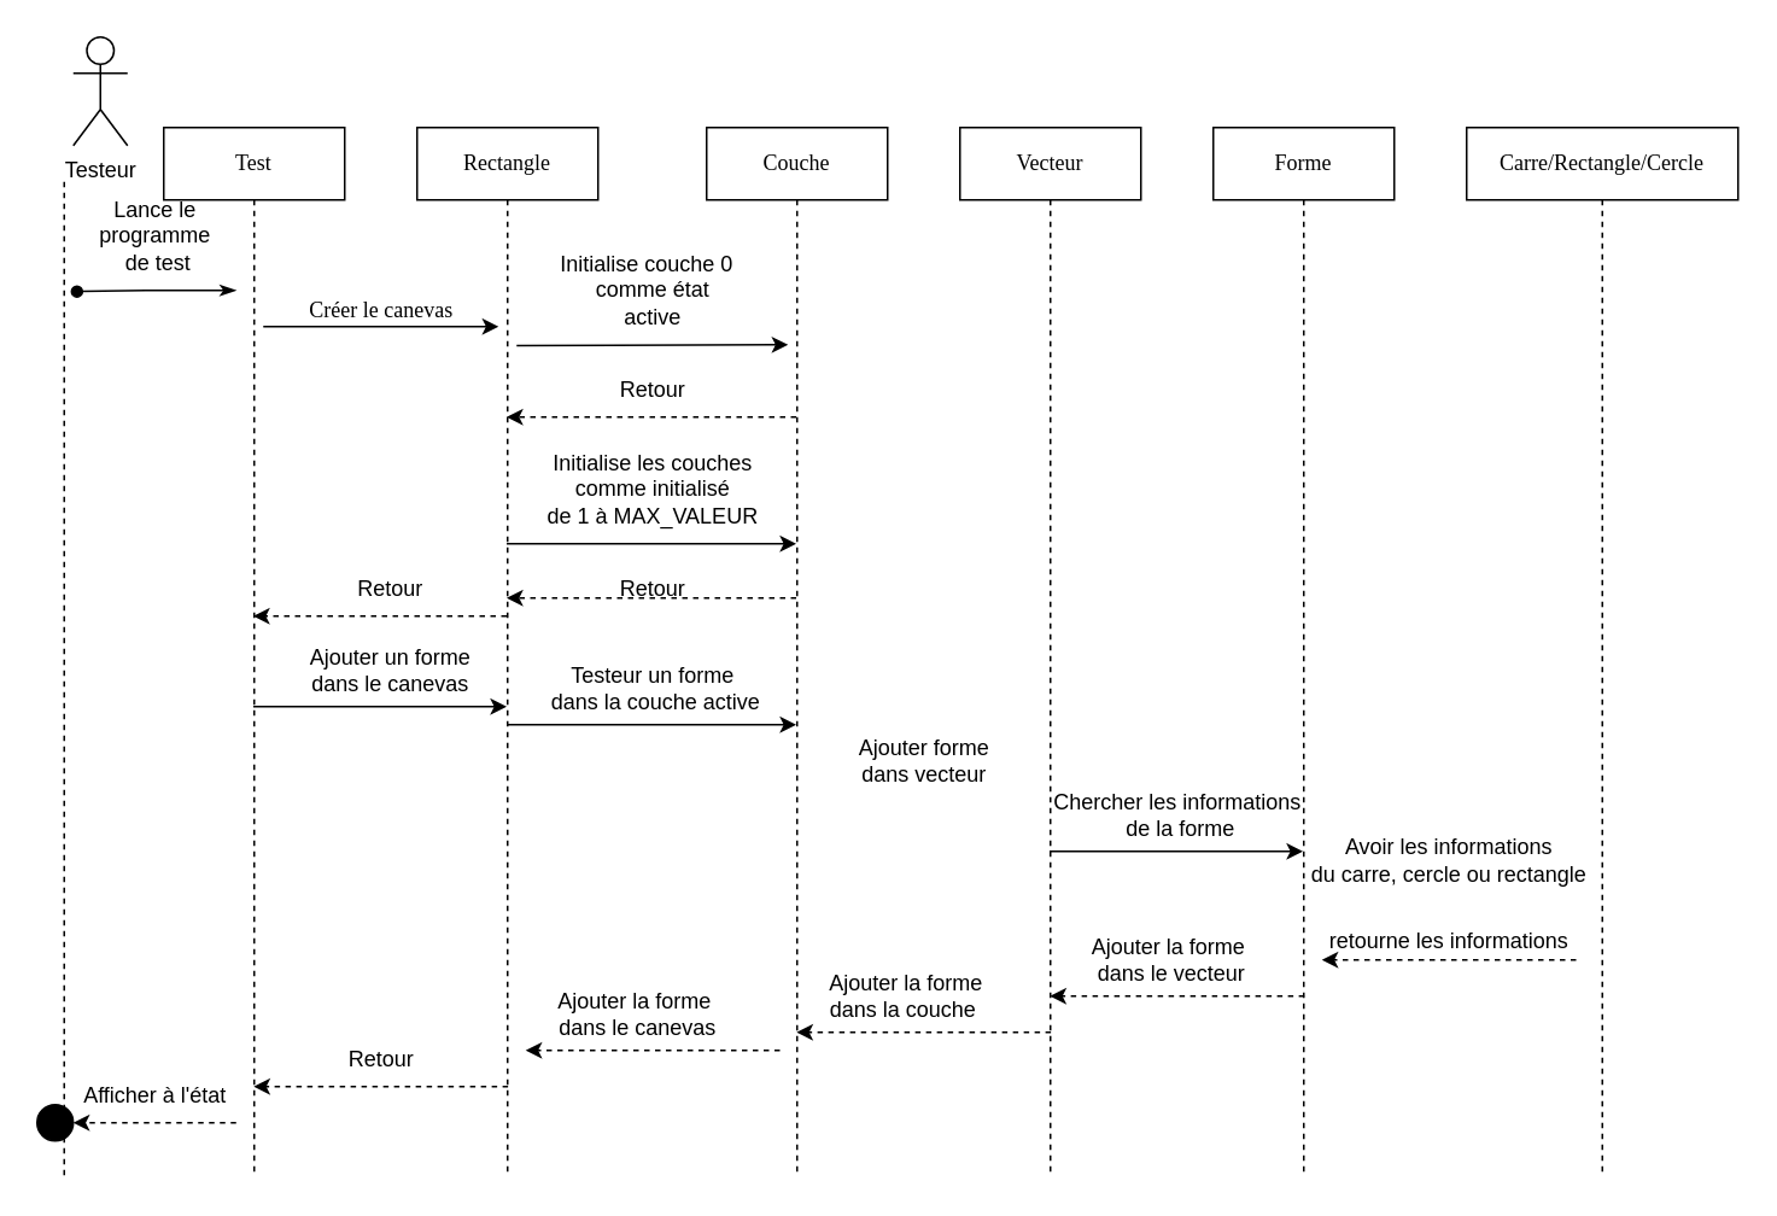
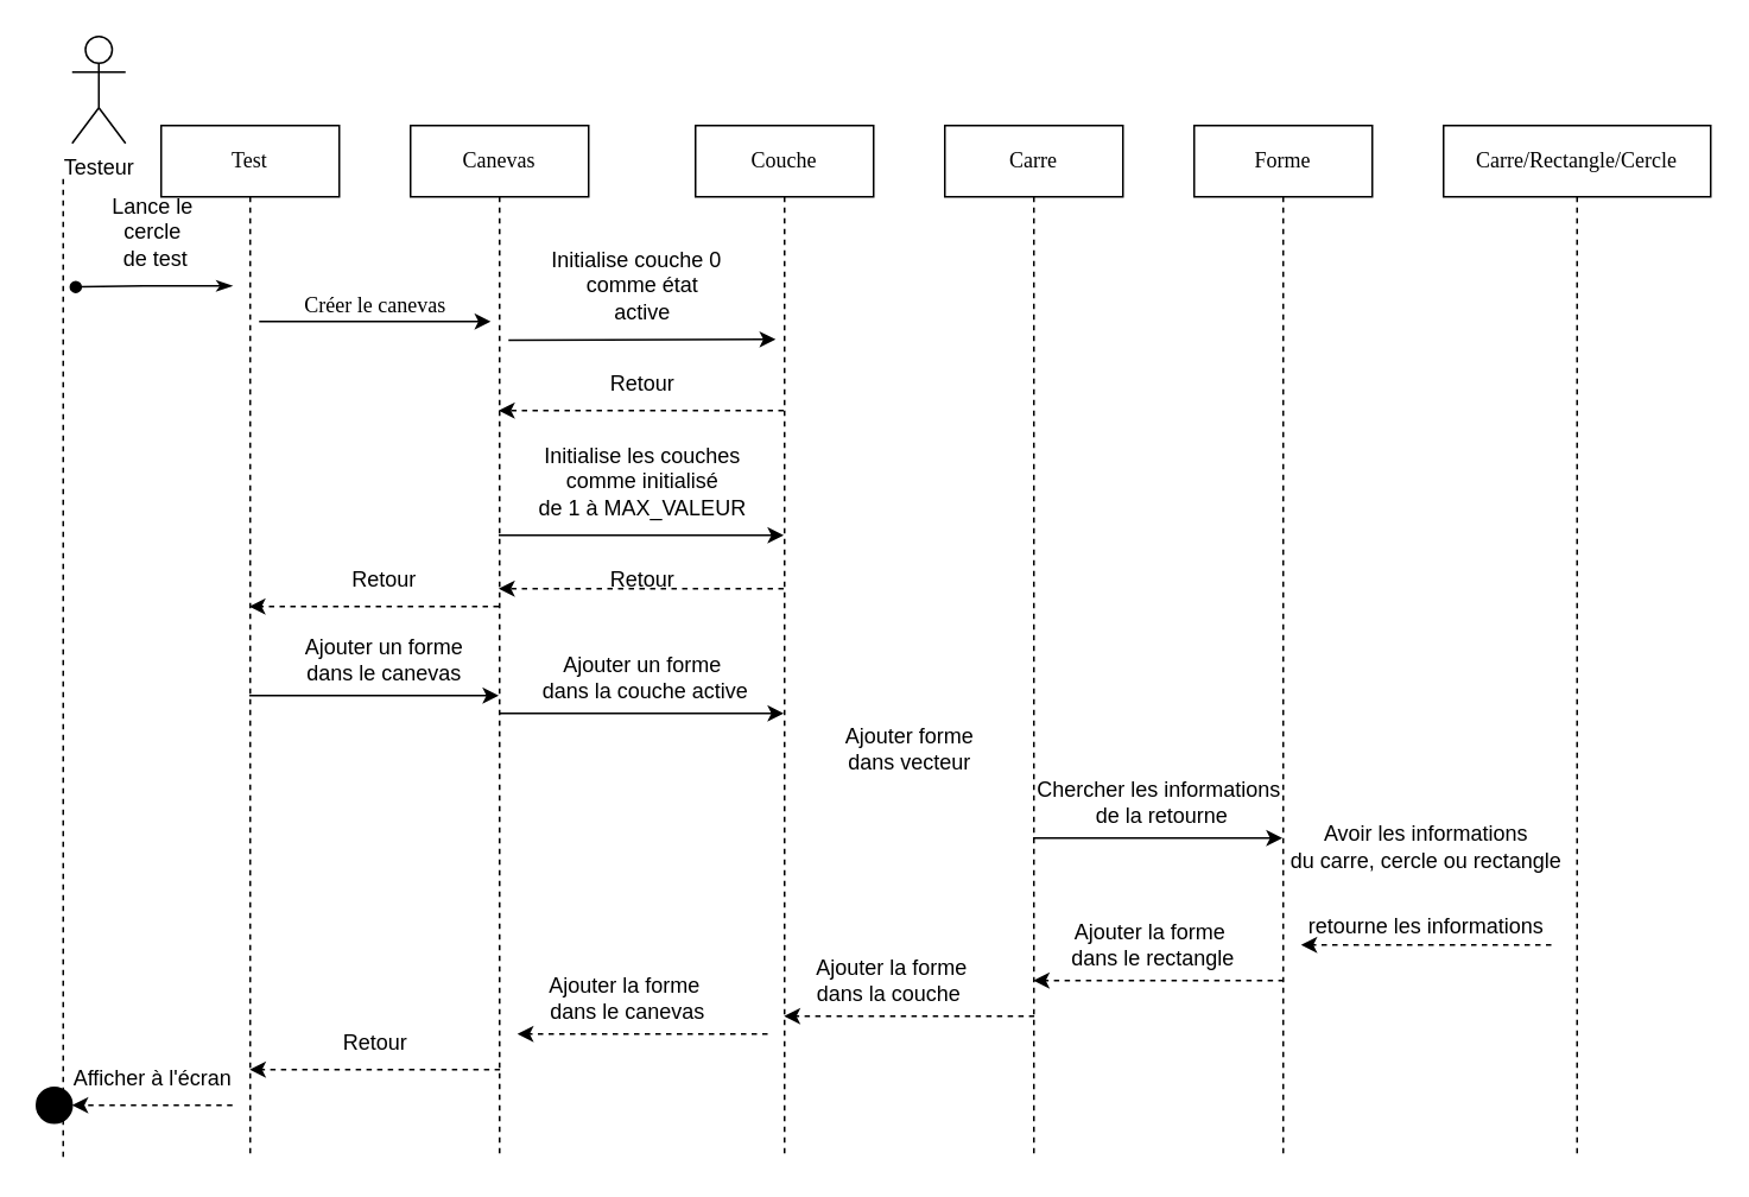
- <mxCell id="2" value="Rectangle" style="shape=umlLifeline;perimeter=lifelinePerimeter;whiteSpace=wrap;html=1;container=1;collapsible=0;recursiveResize=0;outlineConnect=0;rounded=0;shadow=0;comic=0;labelBackgroundColor=none;strokeWidth=1;fontFamily=Verdana;fontSize=12;align=center;" parent="1" vertex="1"><mxGeometry x="230" y="70" width="100" height="580" as="geometry" /></mxCell>
+ <mxCell id="2" value="Canevas" style="shape=umlLifeline;perimeter=lifelinePerimeter;whiteSpace=wrap;html=1;container=1;collapsible=0;recursiveResize=0;outlineConnect=0;rounded=0;shadow=0;comic=0;labelBackgroundColor=none;strokeWidth=1;fontFamily=Verdana;fontSize=12;align=center;" parent="1" vertex="1"><mxGeometry x="230" y="70" width="100" height="580" as="geometry" /></mxCell>
- <mxCell id="7" value="Vecteur" style="shape=umlLifeline;perimeter=lifelinePerimeter;whiteSpace=wrap;html=1;container=1;collapsible=0;recursiveResize=0;outlineConnect=0;rounded=0;shadow=0;comic=0;labelBackgroundColor=none;strokeWidth=1;fontFamily=Verdana;fontSize=12;align=center;" parent="1" vertex="1"><mxGeometry x="530" y="70" width="100" height="580" as="geometry" /></mxCell>
+ <mxCell id="7" value="Carre" style="shape=umlLifeline;perimeter=lifelinePerimeter;whiteSpace=wrap;html=1;container=1;collapsible=0;recursiveResize=0;outlineConnect=0;rounded=0;shadow=0;comic=0;labelBackgroundColor=none;strokeWidth=1;fontFamily=Verdana;fontSize=12;align=center;" parent="1" vertex="1"><mxGeometry x="530" y="70" width="100" height="580" as="geometry" /></mxCell>
- <mxCell id="16" value="Lance le &lt;br&gt;programme&lt;br&gt;&amp;nbsp;de test" style="text;html=1;align=center;verticalAlign=middle;resizable=0;points=[];autosize=1;strokeColor=none;fillColor=none;" vertex="1" parent="15"><mxGeometry x="-45" y="30" width="80" height="60" as="geometry" /></mxCell>
+ <mxCell id="16" value="Lance le &lt;br&gt;cercle&lt;br&gt;&amp;nbsp;de test" style="text;html=1;align=center;verticalAlign=middle;resizable=0;points=[];autosize=1;strokeColor=none;fillColor=none;" vertex="1" parent="15"><mxGeometry x="-45" y="30" width="80" height="60" as="geometry" /></mxCell>
- <mxCell id="28" value="Testeur un forme&lt;br&gt;&amp;nbsp;dans la couche active" style="text;html=1;align=center;verticalAlign=middle;resizable=0;points=[];autosize=1;strokeColor=none;fillColor=none;" vertex="1" parent="1"><mxGeometry x="290" y="360" width="140" height="40" as="geometry" /></mxCell>
+ <mxCell id="28" value="Ajouter un forme&lt;br&gt;&amp;nbsp;dans la couche active" style="text;html=1;align=center;verticalAlign=middle;resizable=0;points=[];autosize=1;strokeColor=none;fillColor=none;" vertex="1" parent="1"><mxGeometry x="290" y="360" width="140" height="40" as="geometry" /></mxCell>
- <mxCell id="10" value="Chercher les informations&lt;br&gt;&amp;nbsp;de la forme" style="text;html=1;align=center;verticalAlign=middle;resizable=0;points=[];autosize=1;strokeColor=none;fillColor=none;" vertex="1" parent="9"><mxGeometry x="-100" y="360" width="160" height="40" as="geometry" /></mxCell>
+ <mxCell id="10" value="Chercher les informations&lt;br&gt;&amp;nbsp;de la retourne" style="text;html=1;align=center;verticalAlign=middle;resizable=0;points=[];autosize=1;strokeColor=none;fillColor=none;" vertex="1" parent="9"><mxGeometry x="-100" y="360" width="160" height="40" as="geometry" /></mxCell>
- <mxCell id="41" value="Ajouter la forme&lt;br&gt;&amp;nbsp;dans le vecteur" style="text;html=1;align=center;verticalAlign=middle;resizable=0;points=[];autosize=1;strokeColor=none;fillColor=none;" vertex="1" parent="1"><mxGeometry x="590" y="510" width="110" height="40" as="geometry" /></mxCell>
+ <mxCell id="41" value="Ajouter la forme&lt;br&gt;&amp;nbsp;dans le rectangle" style="text;html=1;align=center;verticalAlign=middle;resizable=0;points=[];autosize=1;strokeColor=none;fillColor=none;" vertex="1" parent="1"><mxGeometry x="590" y="510" width="110" height="40" as="geometry" /></mxCell>
- <mxCell id="20" value="Afficher à l'état" style="text;html=1;align=center;verticalAlign=middle;resizable=0;points=[];autosize=1;strokeColor=none;fillColor=none;" vertex="1" parent="15"><mxGeometry x="-60" y="520" width="110" height="30" as="geometry" /></mxCell>
+ <mxCell id="20" value="Afficher à l'écran" style="text;html=1;align=center;verticalAlign=middle;resizable=0;points=[];autosize=1;strokeColor=none;fillColor=none;" vertex="1" parent="15"><mxGeometry x="-60" y="520" width="110" height="30" as="geometry" /></mxCell>
